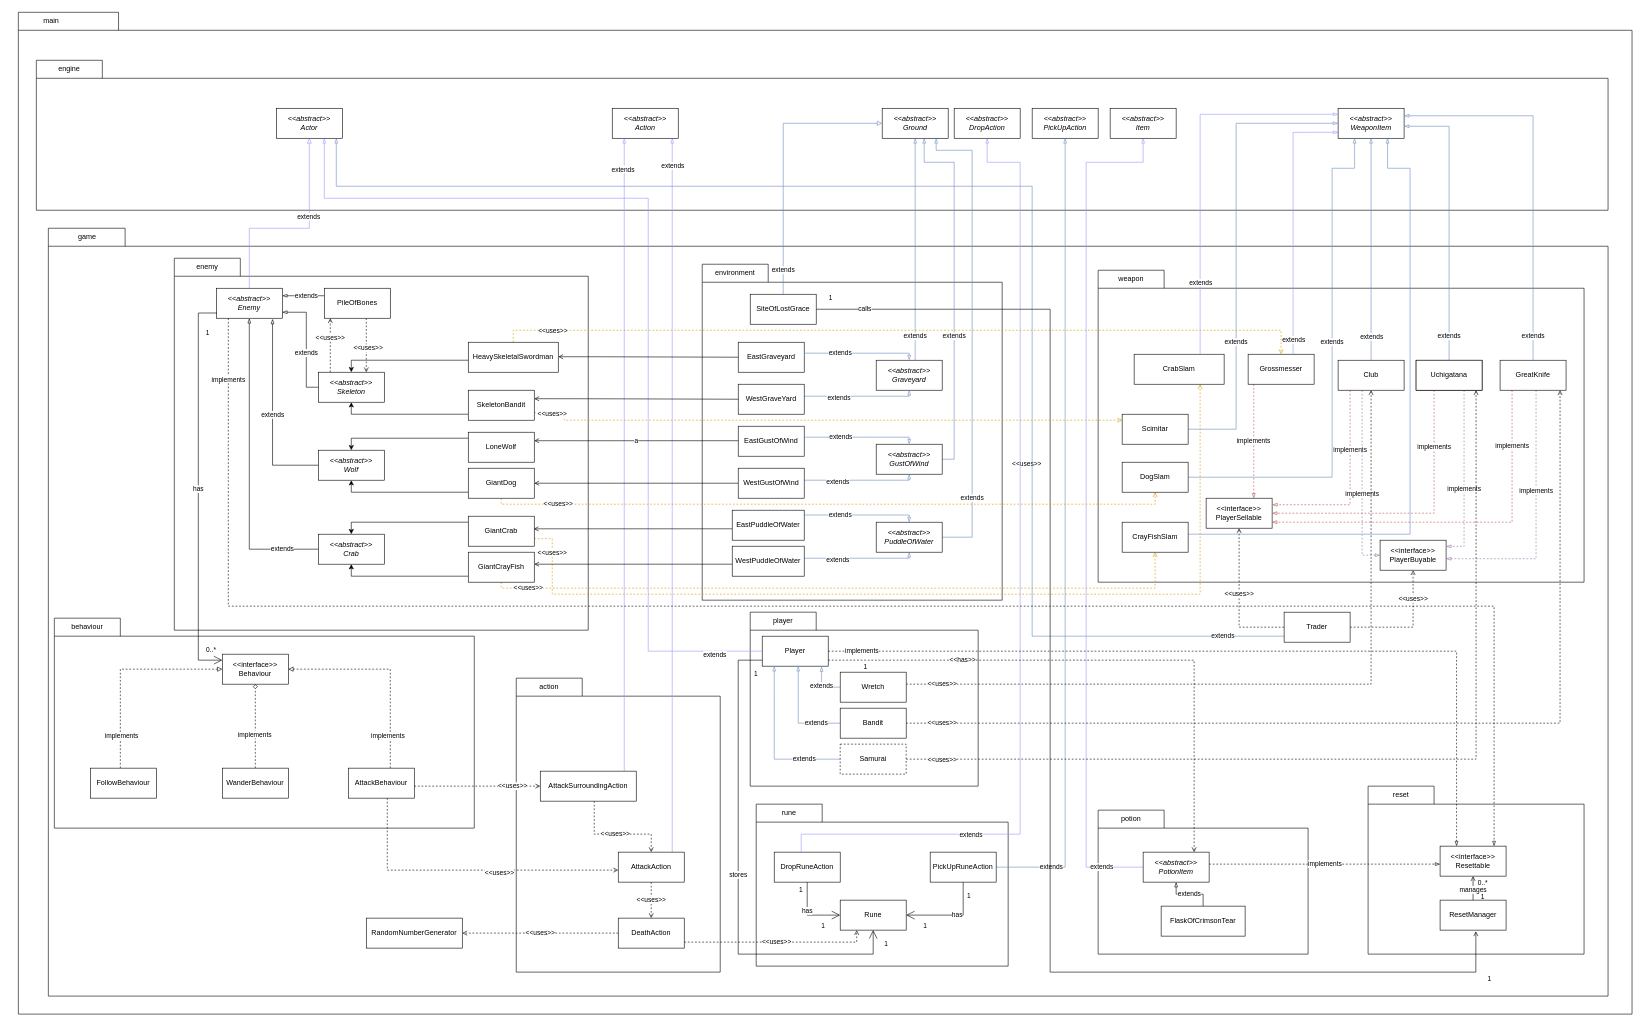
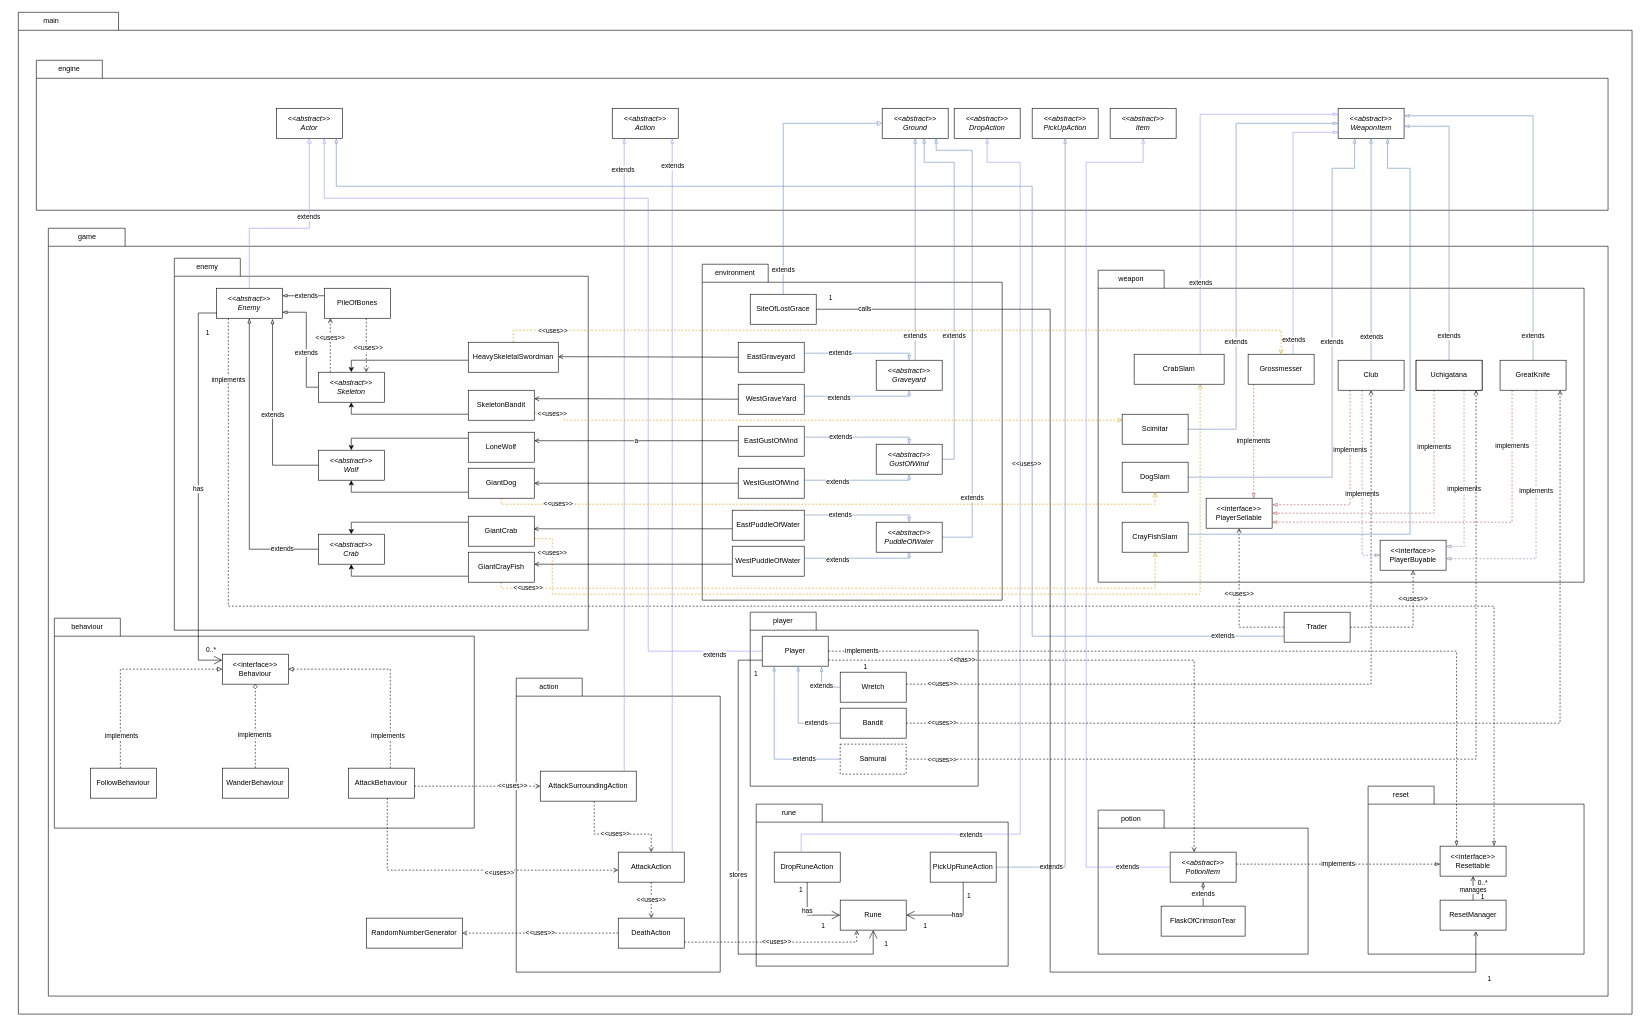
- <mxCell id="121" value="&lt;i&gt;&amp;lt;&amp;lt;abstract&amp;gt;&amp;gt;&lt;br&gt;PotionItem&lt;/i&gt;" style="html=1;whiteSpace=wrap;" parent="9" vertex="1"><mxGeometry x="1905" y="1420" width="110" height="50" as="geometry" /></mxCell>
+ <mxCell id="121" value="&lt;i&gt;&amp;lt;&amp;lt;abstract&amp;gt;&amp;gt;&lt;br&gt;PotionItem&lt;/i&gt;" style="html=1;whiteSpace=wrap;" parent="9" vertex="1"><mxGeometry x="1950" y="1420" width="110" height="50" as="geometry" /></mxCell>
